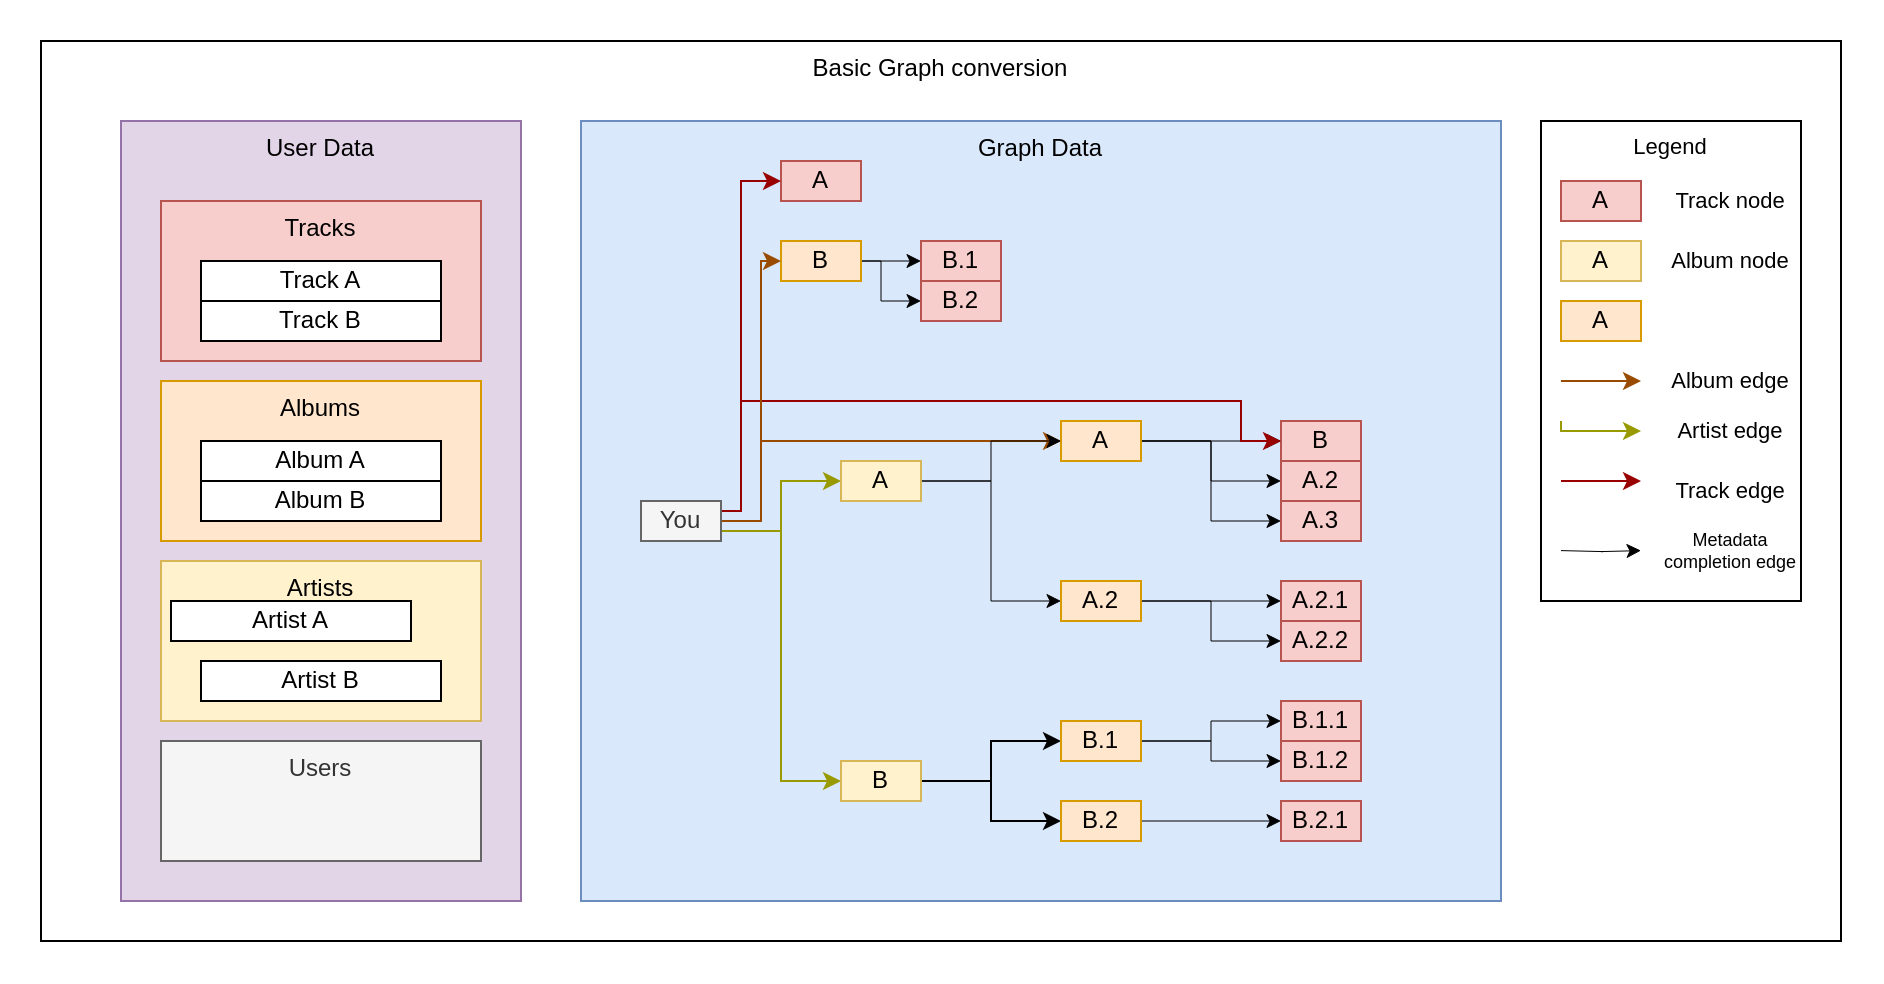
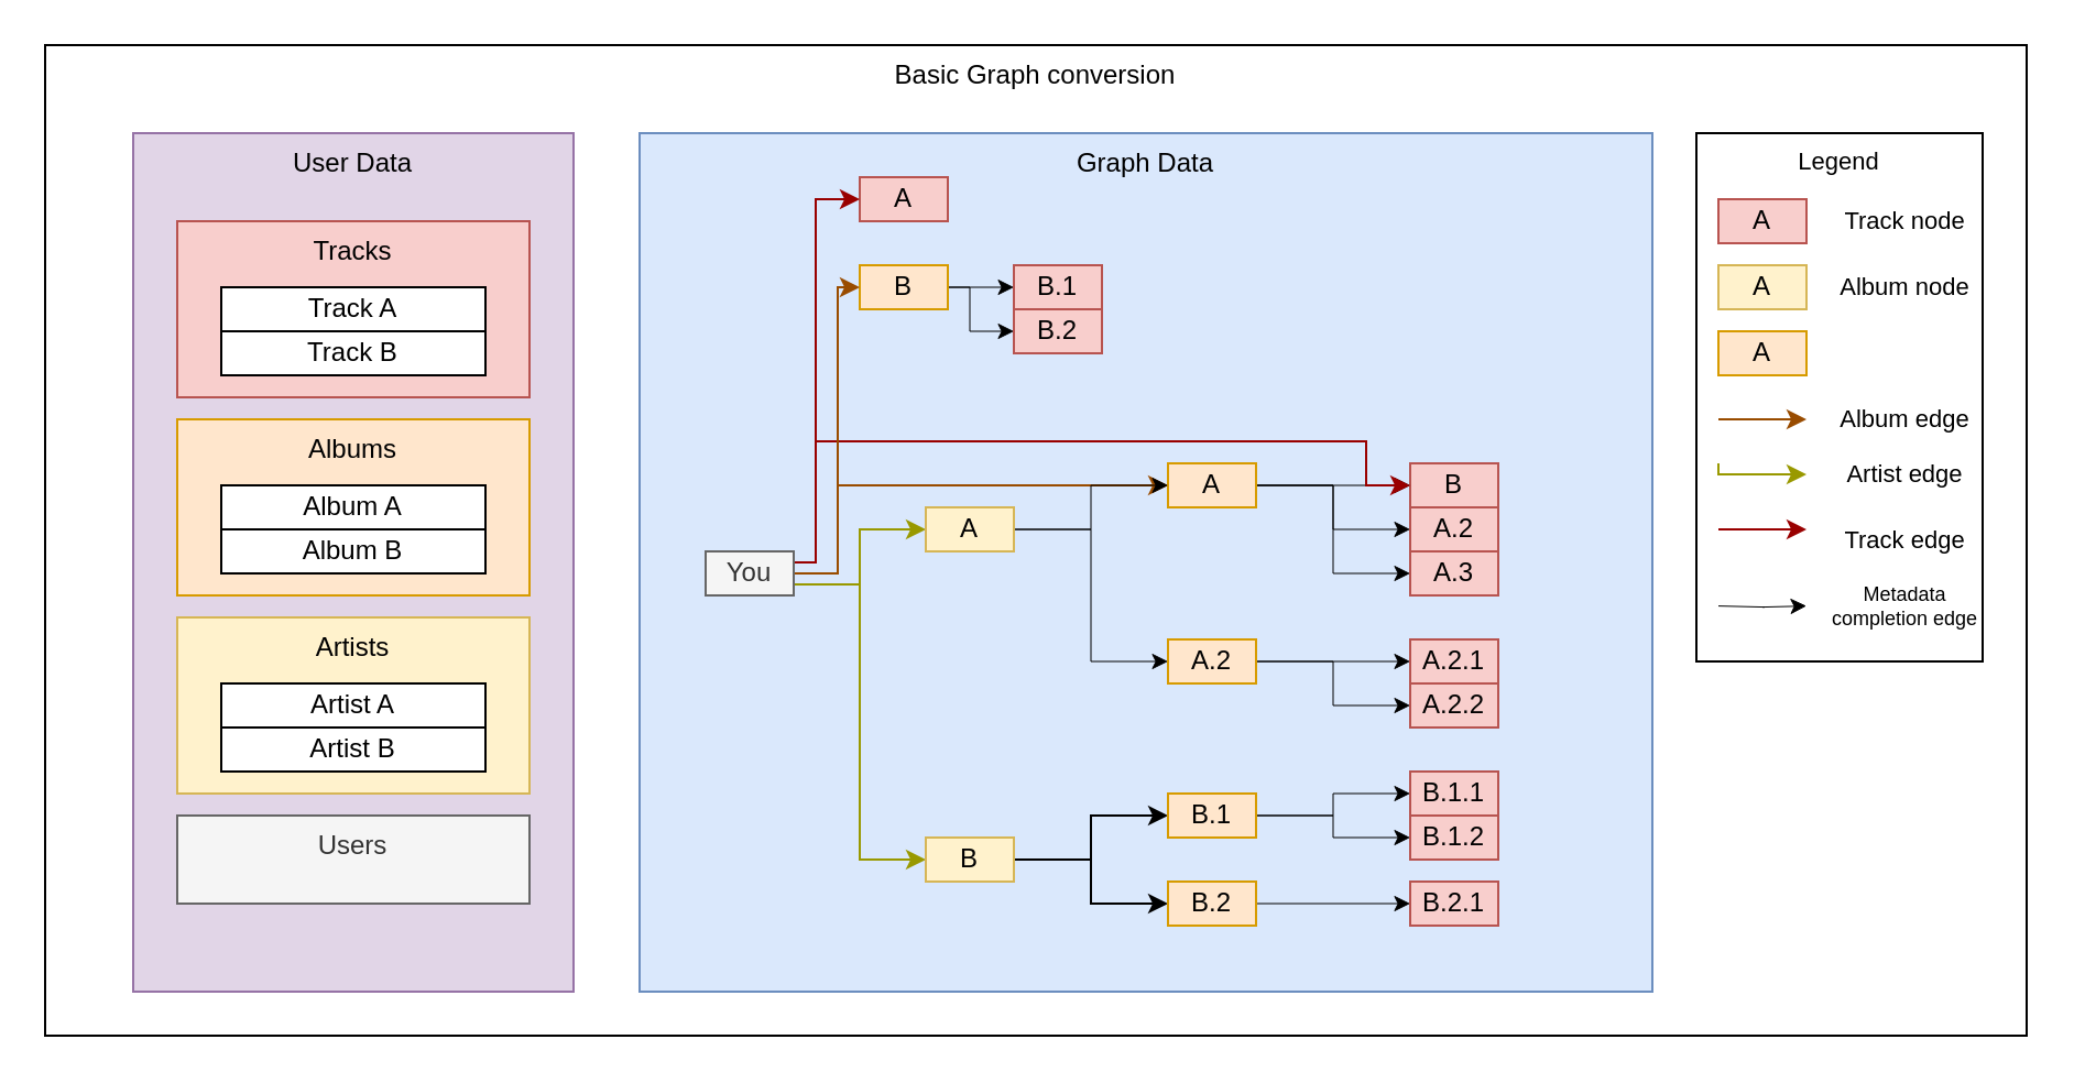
- <mxCell id="13" value="Artist A" style="rounded=0;whiteSpace=wrap;html=1;" parent="1" vertex="1"><mxGeometry x="85" y="300" width="120" height="20" as="geometry" /></mxCell>
+ <mxCell id="13" value="Artist A" style="rounded=0;whiteSpace=wrap;html=1;" parent="1" vertex="1"><mxGeometry x="100" y="310" width="120" height="20" as="geometry" /></mxCell>
- <mxCell id="7" value="Users" style="rounded=0;whiteSpace=wrap;html=1;verticalAlign=top;fillColor=#f5f5f5;strokeColor=#666666;fontColor=#333333;" parent="1" vertex="1"><mxGeometry x="80" y="370" width="160" height="60" as="geometry" /></mxCell>
+ <mxCell id="7" value="Users" style="rounded=0;whiteSpace=wrap;html=1;verticalAlign=top;fillColor=#f5f5f5;strokeColor=#666666;fontColor=#333333;" parent="1" vertex="1"><mxGeometry x="80" y="370" width="160" height="40" as="geometry" /></mxCell>
